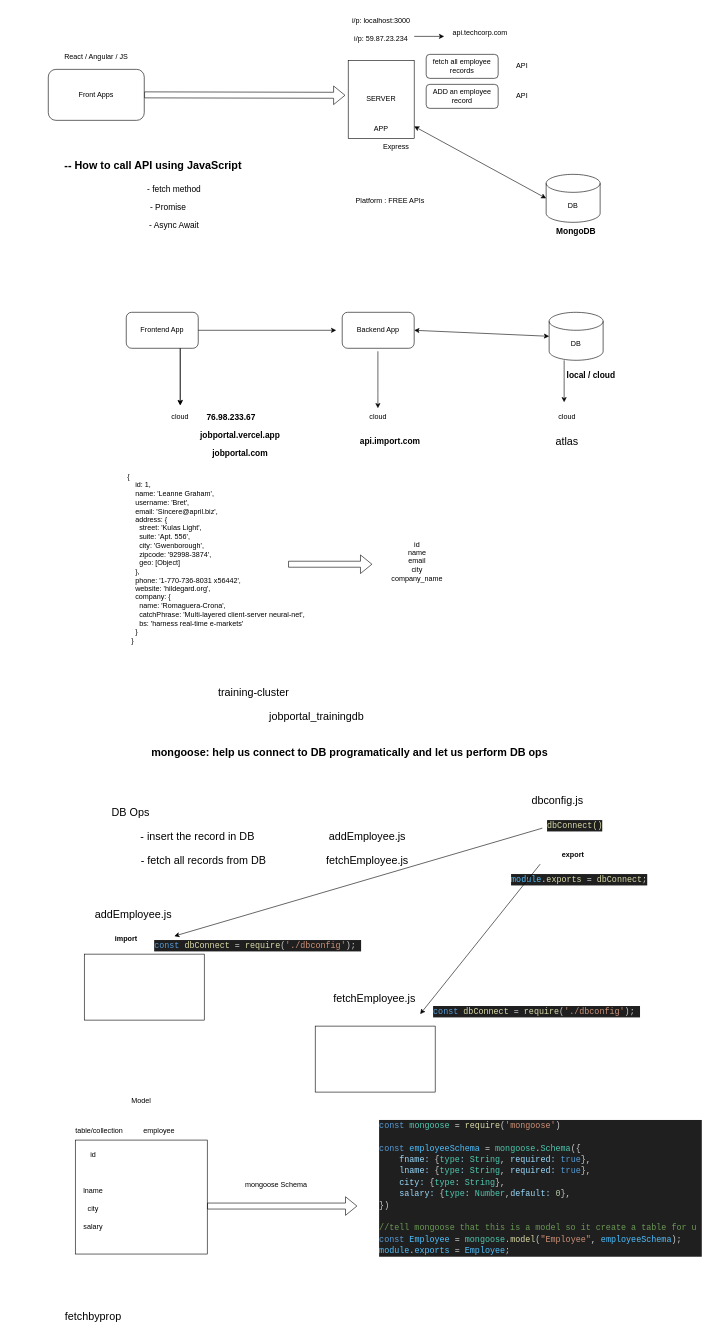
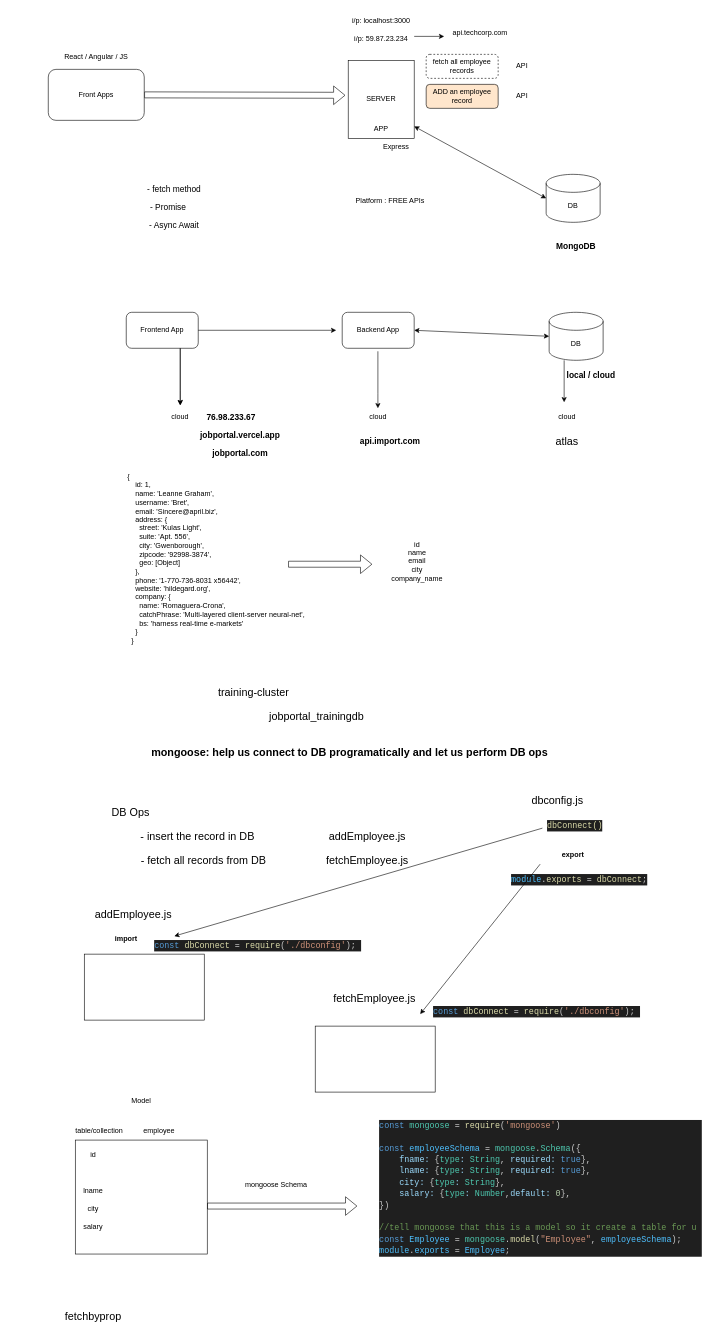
- <mxCell id="11" value="fetch all employee records" style="rounded=1;whiteSpace=wrap;html=1;" parent="1" vertex="1"><mxGeometry x="710" y="90" width="120" height="40" as="geometry" /></mxCell>
+ <mxCell id="11" value="fetch all employee records" style="rounded=1;whiteSpace=wrap;html=1;dashed=1;" parent="1" vertex="1"><mxGeometry x="710" y="90" width="120" height="40" as="geometry" /></mxCell>
- <mxCell id="12" value="ADD an employee record" style="rounded=1;whiteSpace=wrap;html=1;" parent="1" vertex="1"><mxGeometry x="710" y="140" width="120" height="40" as="geometry" /></mxCell>
+ <mxCell id="12" value="ADD an employee record" style="rounded=1;whiteSpace=wrap;html=1;fillColor=#ffe6cc;" parent="1" vertex="1"><mxGeometry x="710" y="140" width="120" height="40" as="geometry" /></mxCell>
- <mxCell id="18" value="&lt;font style=&quot;font-size: 18px;&quot;&gt;&lt;b&gt;-- How to call API using JavaScript&lt;/b&gt;&lt;/font&gt;" style="text;html=1;align=center;verticalAlign=middle;whiteSpace=wrap;rounded=0;" parent="1" vertex="1"><mxGeometry x="20" y="260" width="470" height="30" as="geometry" /></mxCell>
- <mxCell id="26" value="&lt;b&gt;&lt;font style=&quot;font-size: 14px;&quot;&gt;MongoDB&lt;/font&gt;&lt;/b&gt;" style="text;html=1;align=center;verticalAlign=middle;whiteSpace=wrap;rounded=0;" parent="1" vertex="1"><mxGeometry x="930" y="370" width="60" height="30" as="geometry" /></mxCell>
+ <mxCell id="26" value="&lt;b&gt;&lt;font style=&quot;font-size: 14px;&quot;&gt;MongoDB&lt;/font&gt;&lt;/b&gt;" style="text;html=1;align=center;verticalAlign=middle;whiteSpace=wrap;rounded=0;" parent="1" vertex="1"><mxGeometry x="930" y="395" width="60" height="30" as="geometry" /></mxCell>
